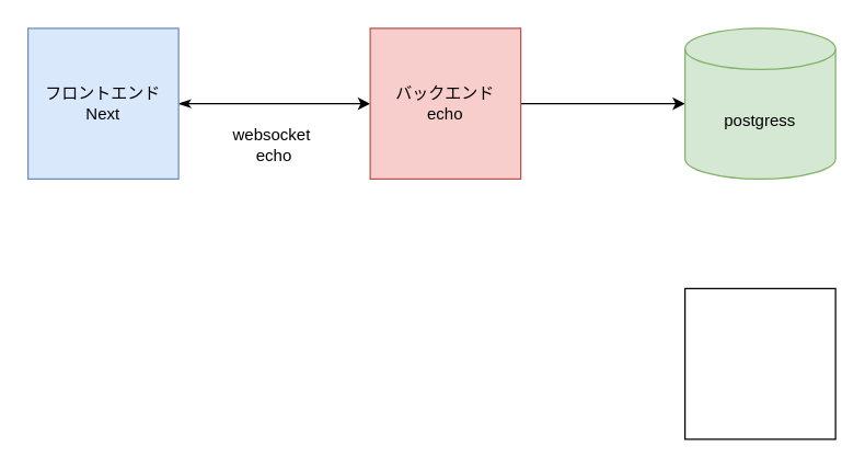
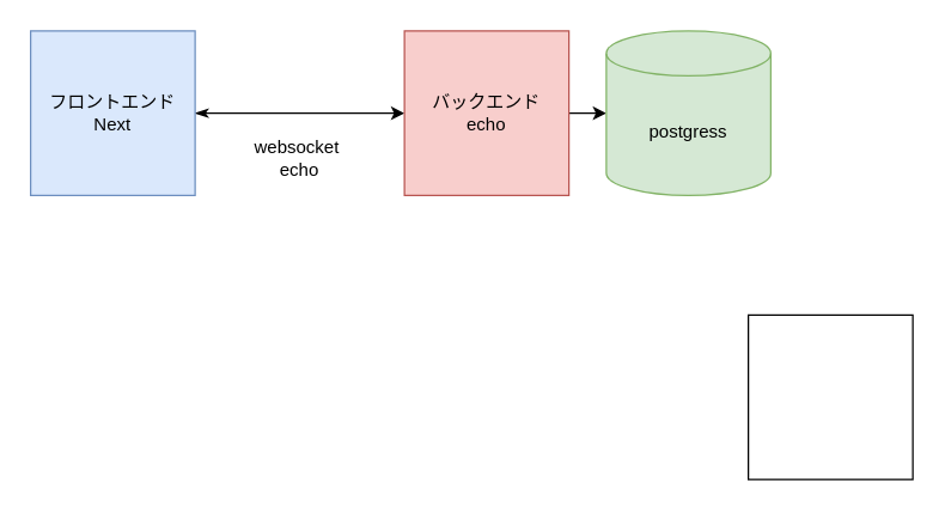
- <mxCell id="7" value="postgress" style="shape=cylinder3;whiteSpace=wrap;html=1;boundedLbl=1;backgroundOutline=1;size=15;fillColor=#d5e8d4;strokeColor=#82b366;" vertex="1" parent="1"><mxGeometry x="500" y="20" width="110" height="110" as="geometry" /></mxCell>
+ <mxCell id="7" value="postgress" style="shape=cylinder3;whiteSpace=wrap;html=1;boundedLbl=1;backgroundOutline=1;size=15;fillColor=#d5e8d4;strokeColor=#82b366;" vertex="1" parent="1"><mxGeometry x="405" y="20" width="110" height="110" as="geometry" /></mxCell>
